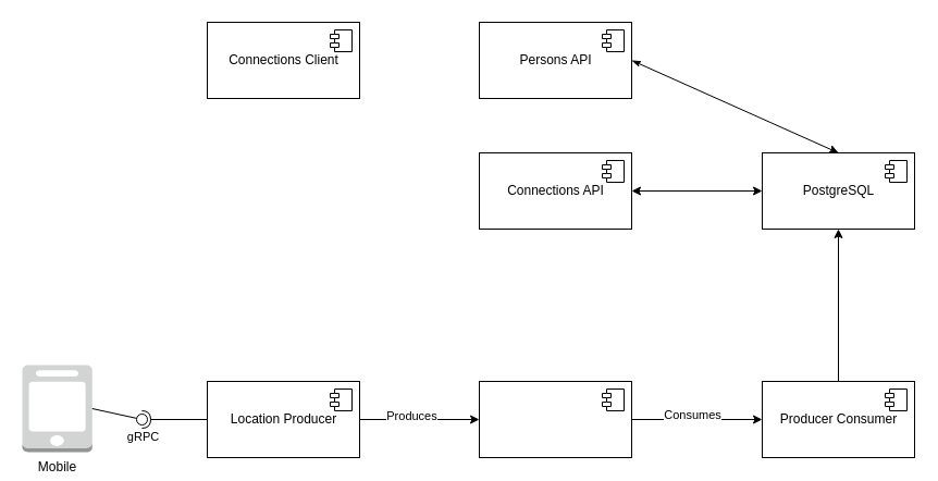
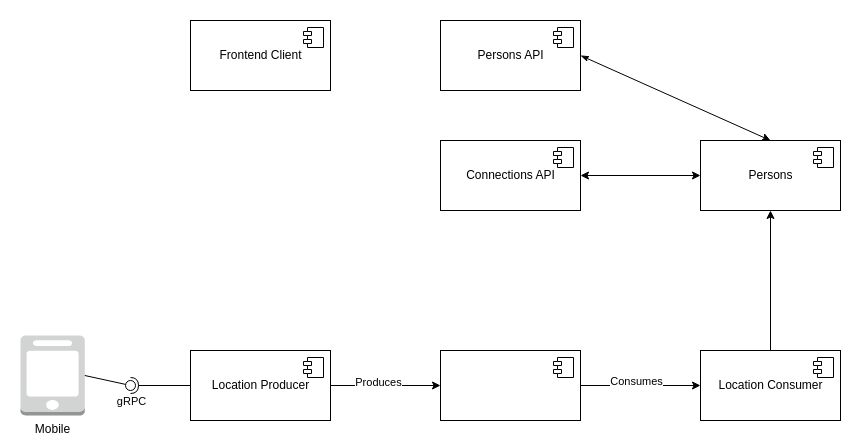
- <mxCell id="17" value="Connections Client" style="html=1;dropTarget=0;" parent="1" vertex="1"><mxGeometry x="190" y="20" width="140" height="70" as="geometry" /></mxCell>
+ <mxCell id="17" value="Frontend Client" style="html=1;dropTarget=0;" parent="1" vertex="1"><mxGeometry x="190" y="20" width="140" height="70" as="geometry" /></mxCell>
- <mxCell id="15" value="PostgreSQL" style="html=1;dropTarget=0;" parent="1" vertex="1"><mxGeometry x="700" y="140" width="140" height="70" as="geometry" /></mxCell>
+ <mxCell id="15" value="Persons" style="html=1;dropTarget=0;" parent="1" vertex="1"><mxGeometry x="700" y="140" width="140" height="70" as="geometry" /></mxCell>
- <mxCell id="7" value="Producer Consumer" style="html=1;dropTarget=0;" parent="1" vertex="1"><mxGeometry x="700" y="350" width="140" height="70" as="geometry" /></mxCell>
+ <mxCell id="7" value="Location Consumer" style="html=1;dropTarget=0;" parent="1" vertex="1"><mxGeometry x="700" y="350" width="140" height="70" as="geometry" /></mxCell>
